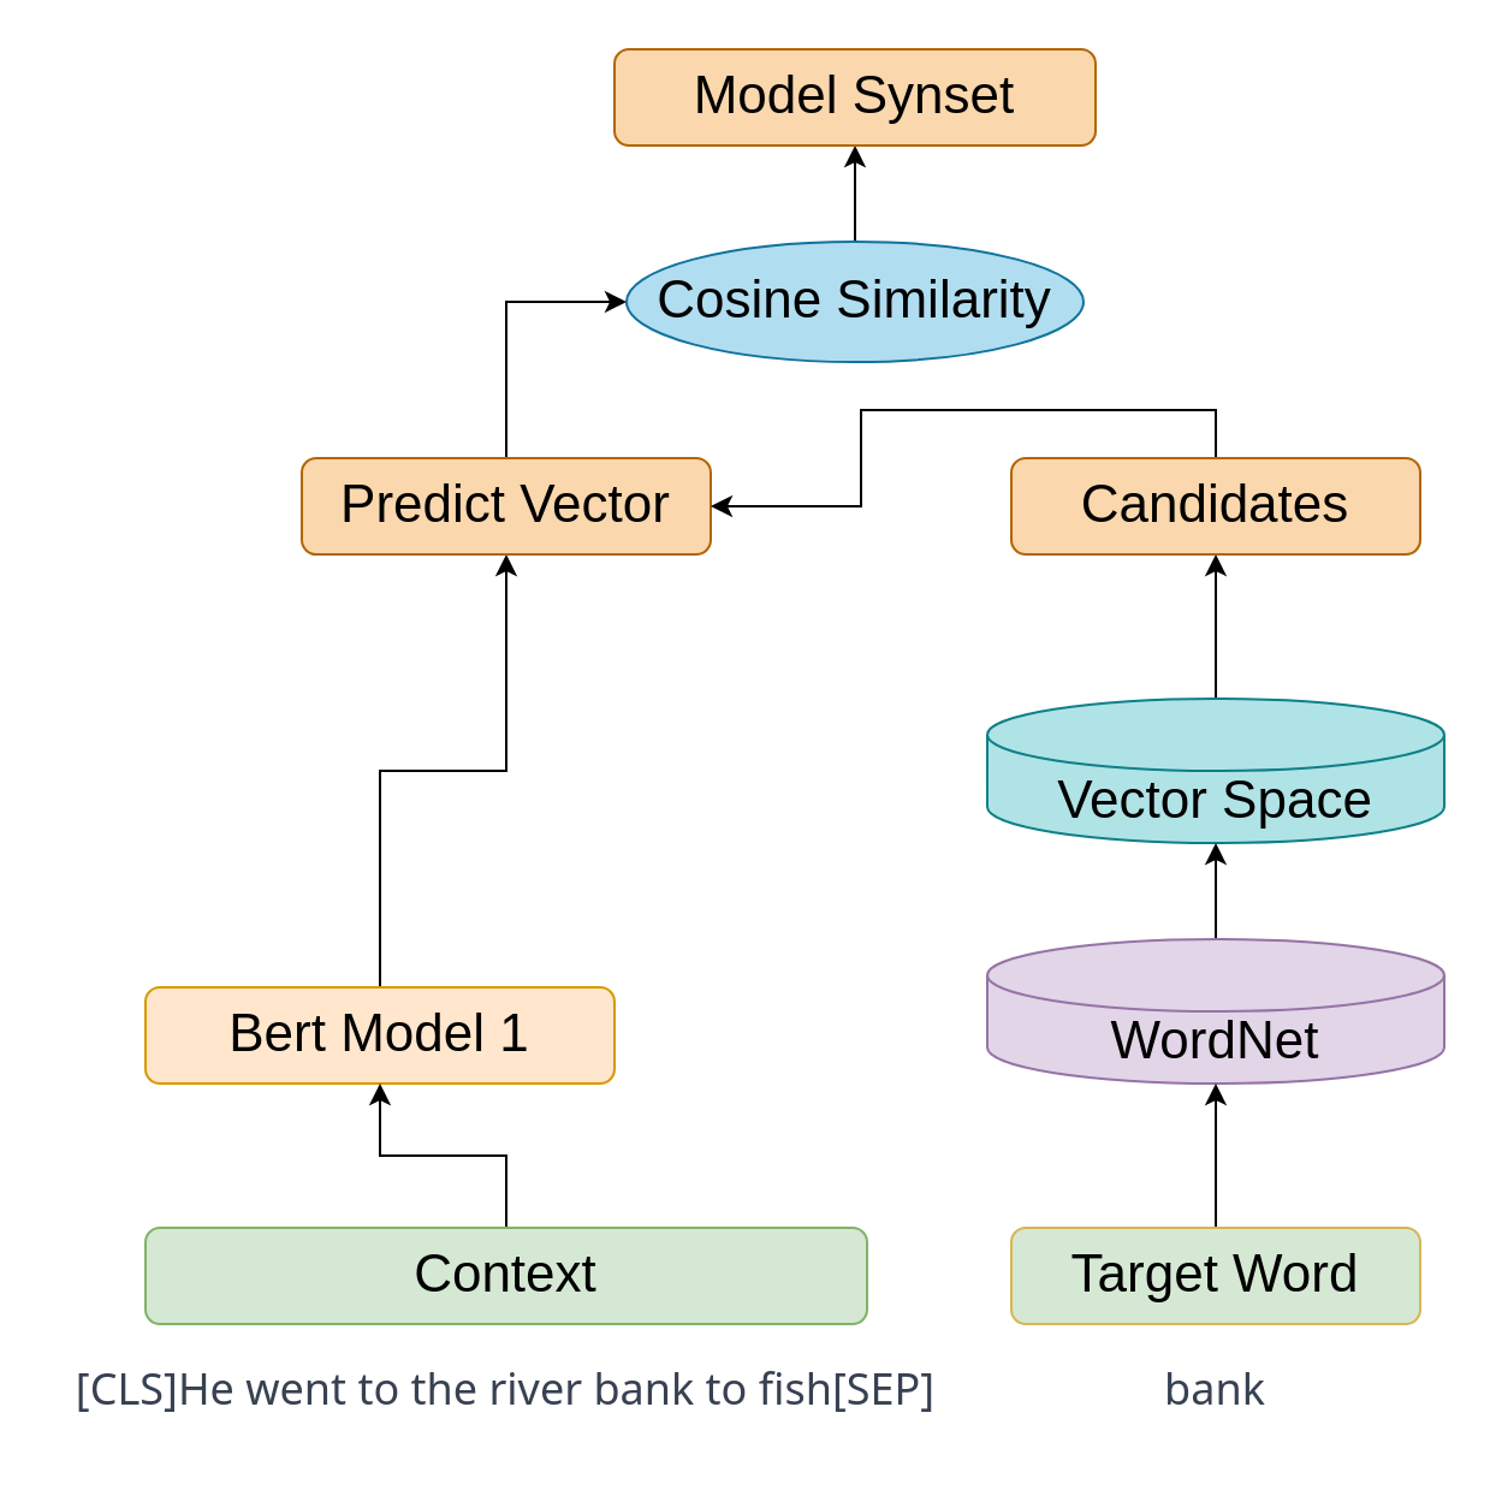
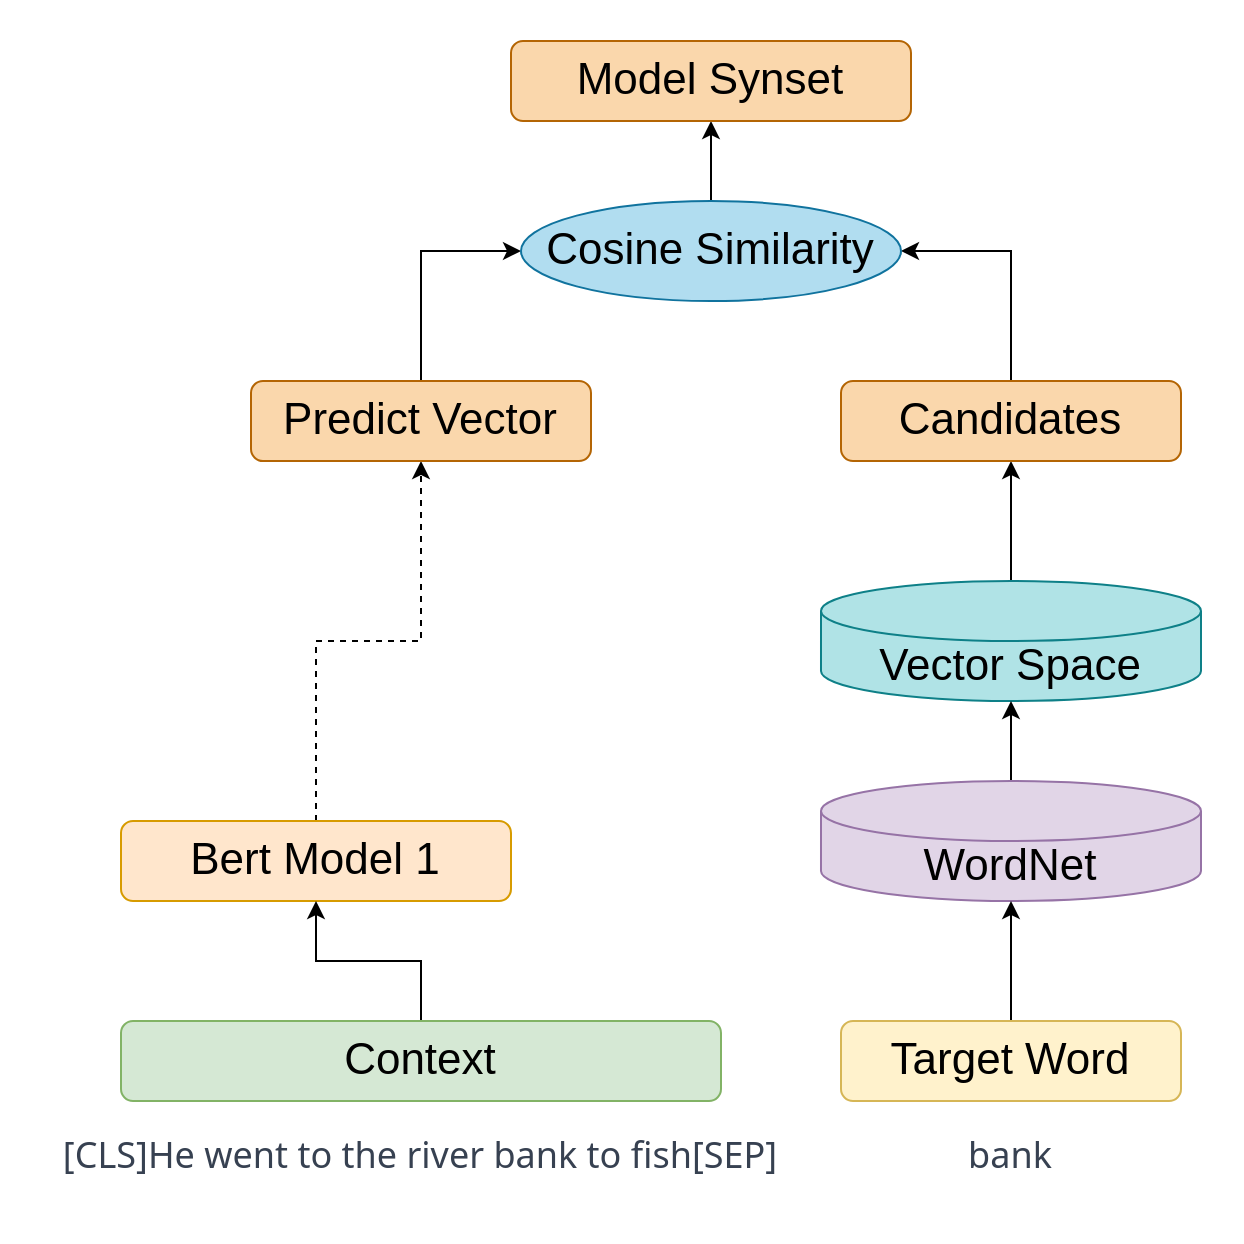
- <mxCell id="14" style="edgeStyle=orthogonalEdgeStyle;rounded=0;orthogonalLoop=1;jettySize=auto;html=1;exitX=0.5;exitY=0;exitDx=0;exitDy=0;" edge="1" parent="1" source="15" target="13"><mxGeometry relative="1" as="geometry" /></mxCell>
+ <mxCell id="14" style="edgeStyle=orthogonalEdgeStyle;rounded=0;orthogonalLoop=1;jettySize=auto;html=1;exitX=0.5;exitY=0;exitDx=0;exitDy=0;entryX=1;entryY=0.5;entryDx=0;entryDy=0;" edge="1" parent="1" source="15" target="17"><mxGeometry relative="1" as="geometry" /></mxCell>
- <mxCell id="2" style="edgeStyle=orthogonalEdgeStyle;rounded=0;orthogonalLoop=1;jettySize=auto;html=1;exitX=0.5;exitY=0;exitDx=0;exitDy=0;entryX=0.5;entryY=1;entryDx=0;entryDy=0;" edge="1" parent="1" source="3" target="13"><mxGeometry relative="1" as="geometry" /></mxCell>
+ <mxCell id="2" style="edgeStyle=orthogonalEdgeStyle;rounded=0;orthogonalLoop=1;jettySize=auto;html=1;exitX=0.5;exitY=0;exitDx=0;exitDy=0;entryX=0.5;entryY=1;entryDx=0;entryDy=0;dashed=1;" edge="1" parent="1" source="3" target="13"><mxGeometry relative="1" as="geometry" /></mxCell>
- <mxCell id="11" value="&lt;font style=&quot;font-size: 22px;&quot;&gt;Target Word&lt;/font&gt;" style="rounded=1;whiteSpace=wrap;html=1;fillColor=#d5e8d4;strokeColor=#d6b656;" vertex="1" parent="1"><mxGeometry x="420" y="510" width="170" height="40" as="geometry" /></mxCell>
+ <mxCell id="11" value="&lt;font style=&quot;font-size: 22px;&quot;&gt;Target Word&lt;/font&gt;" style="rounded=1;whiteSpace=wrap;html=1;fillColor=#fff2cc;strokeColor=#d6b656;" vertex="1" parent="1"><mxGeometry x="420" y="510" width="170" height="40" as="geometry" /></mxCell>
